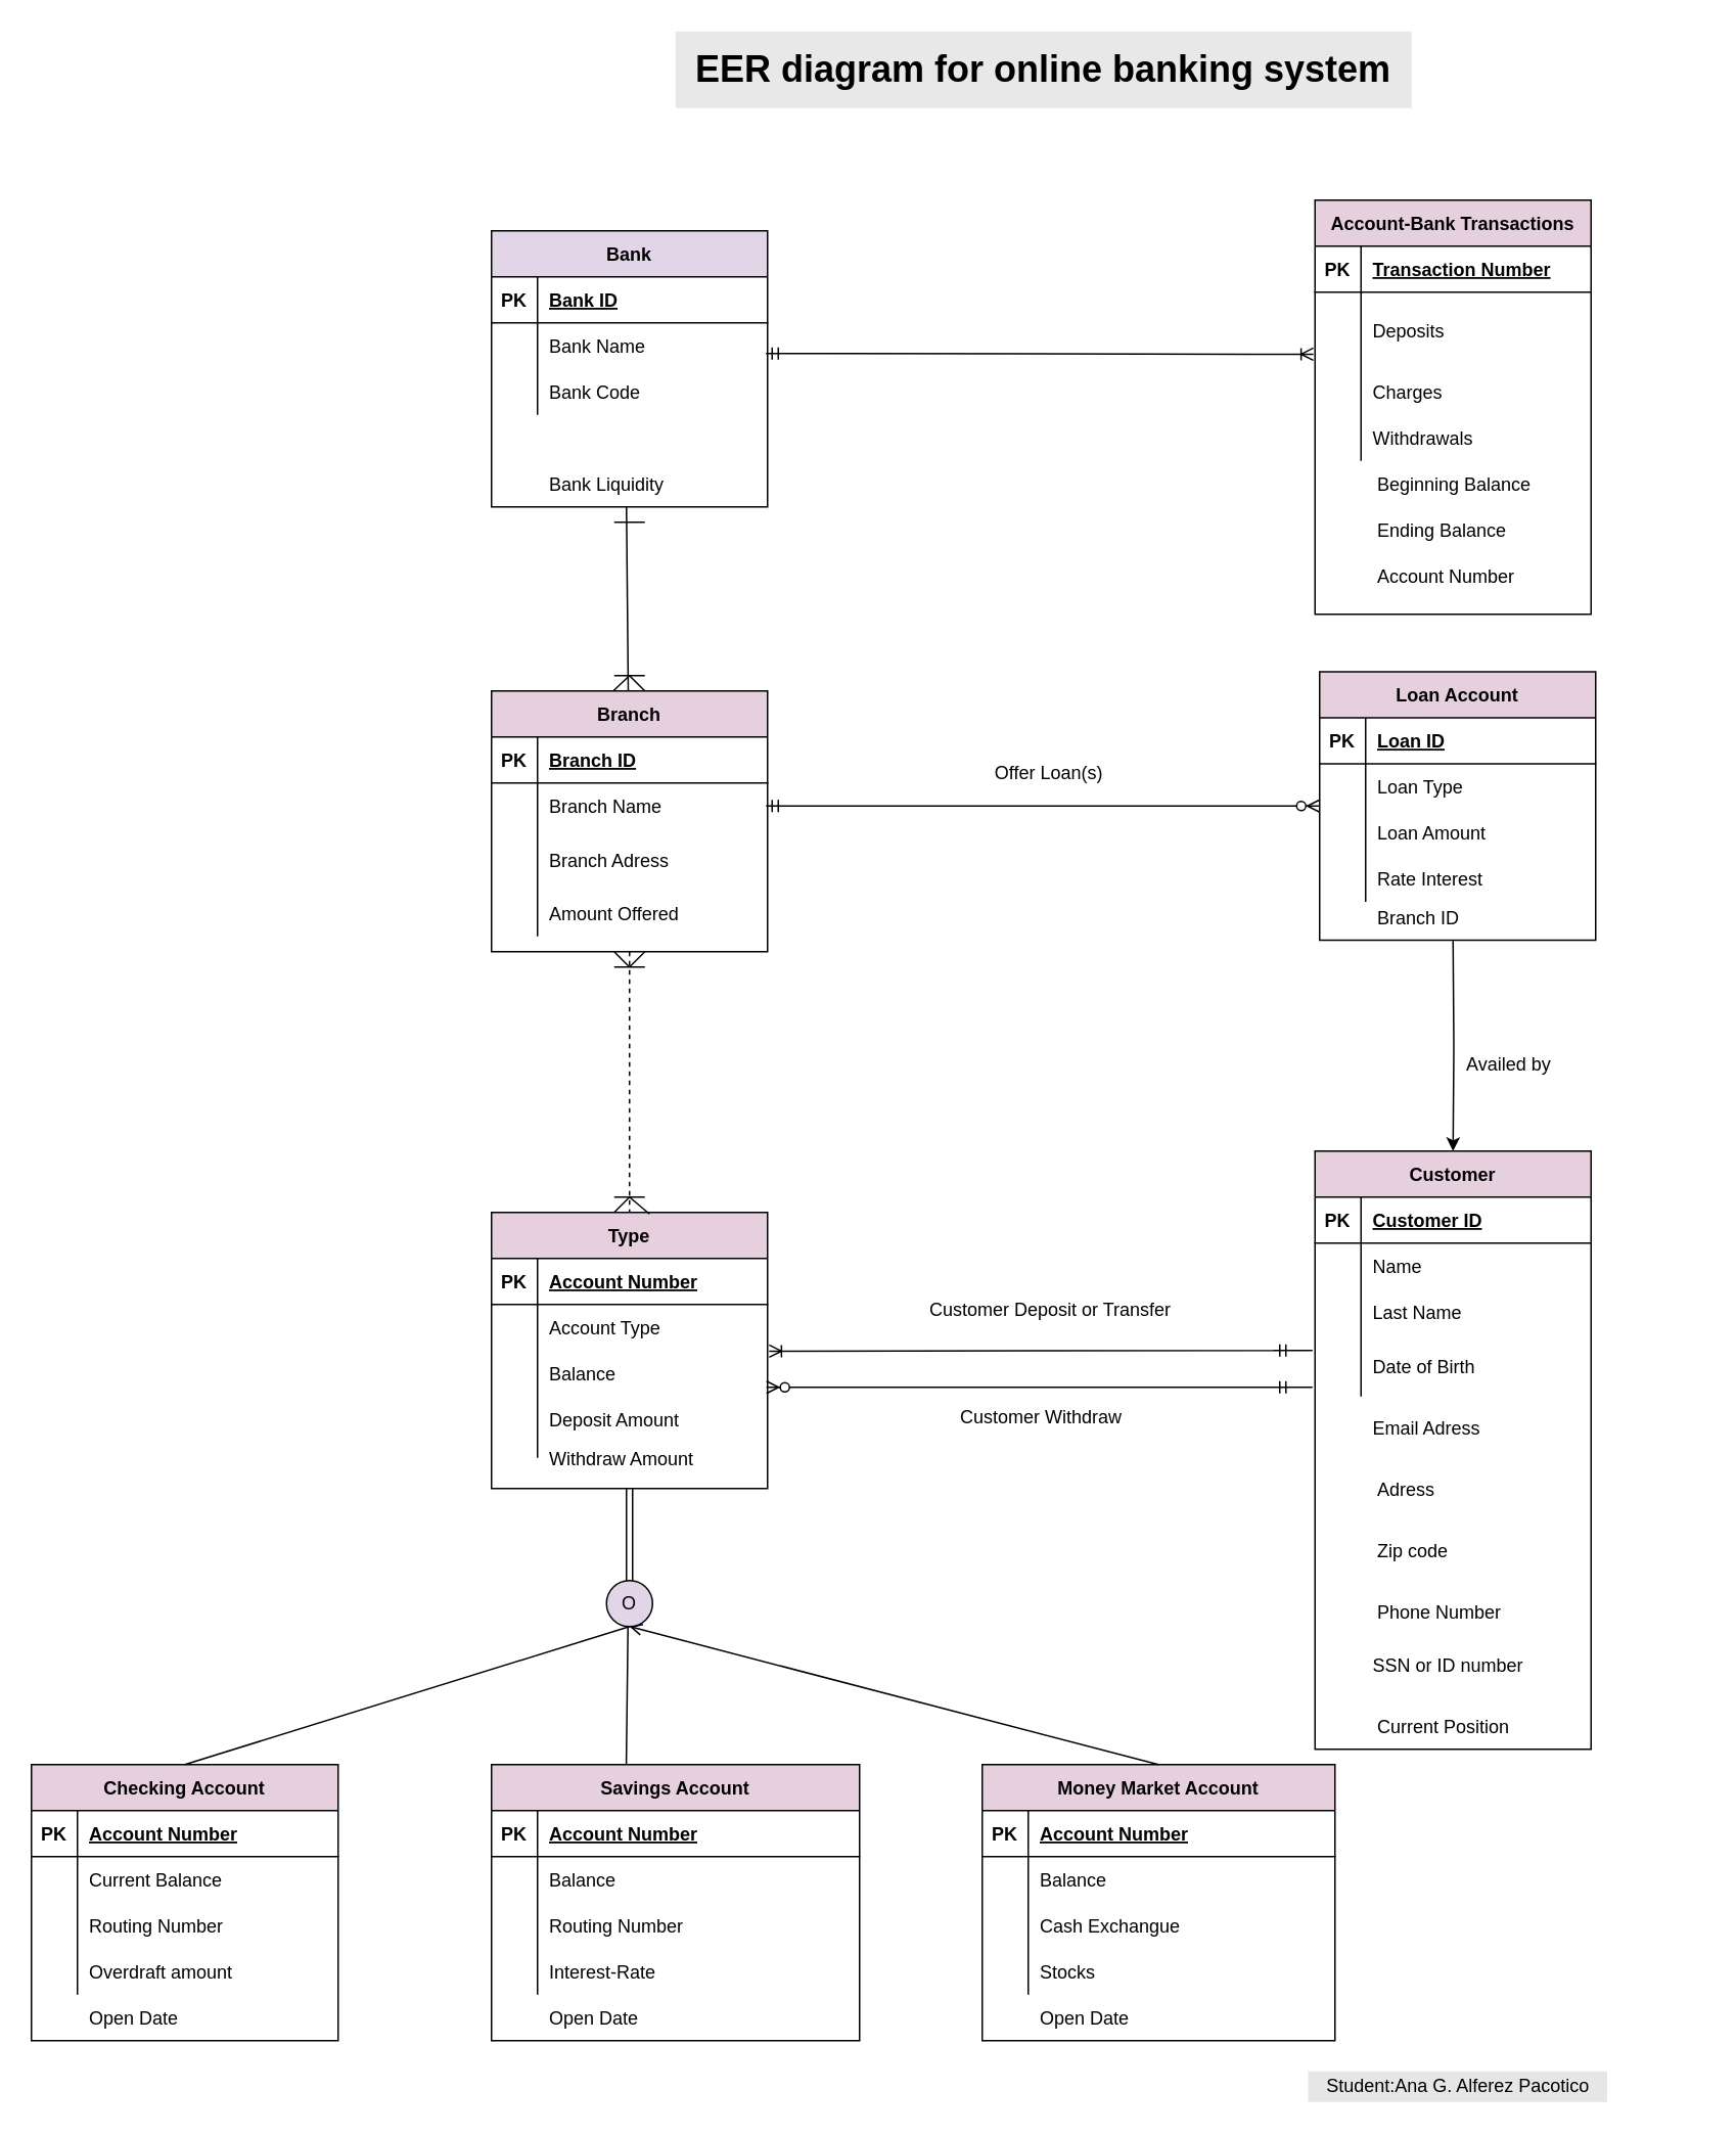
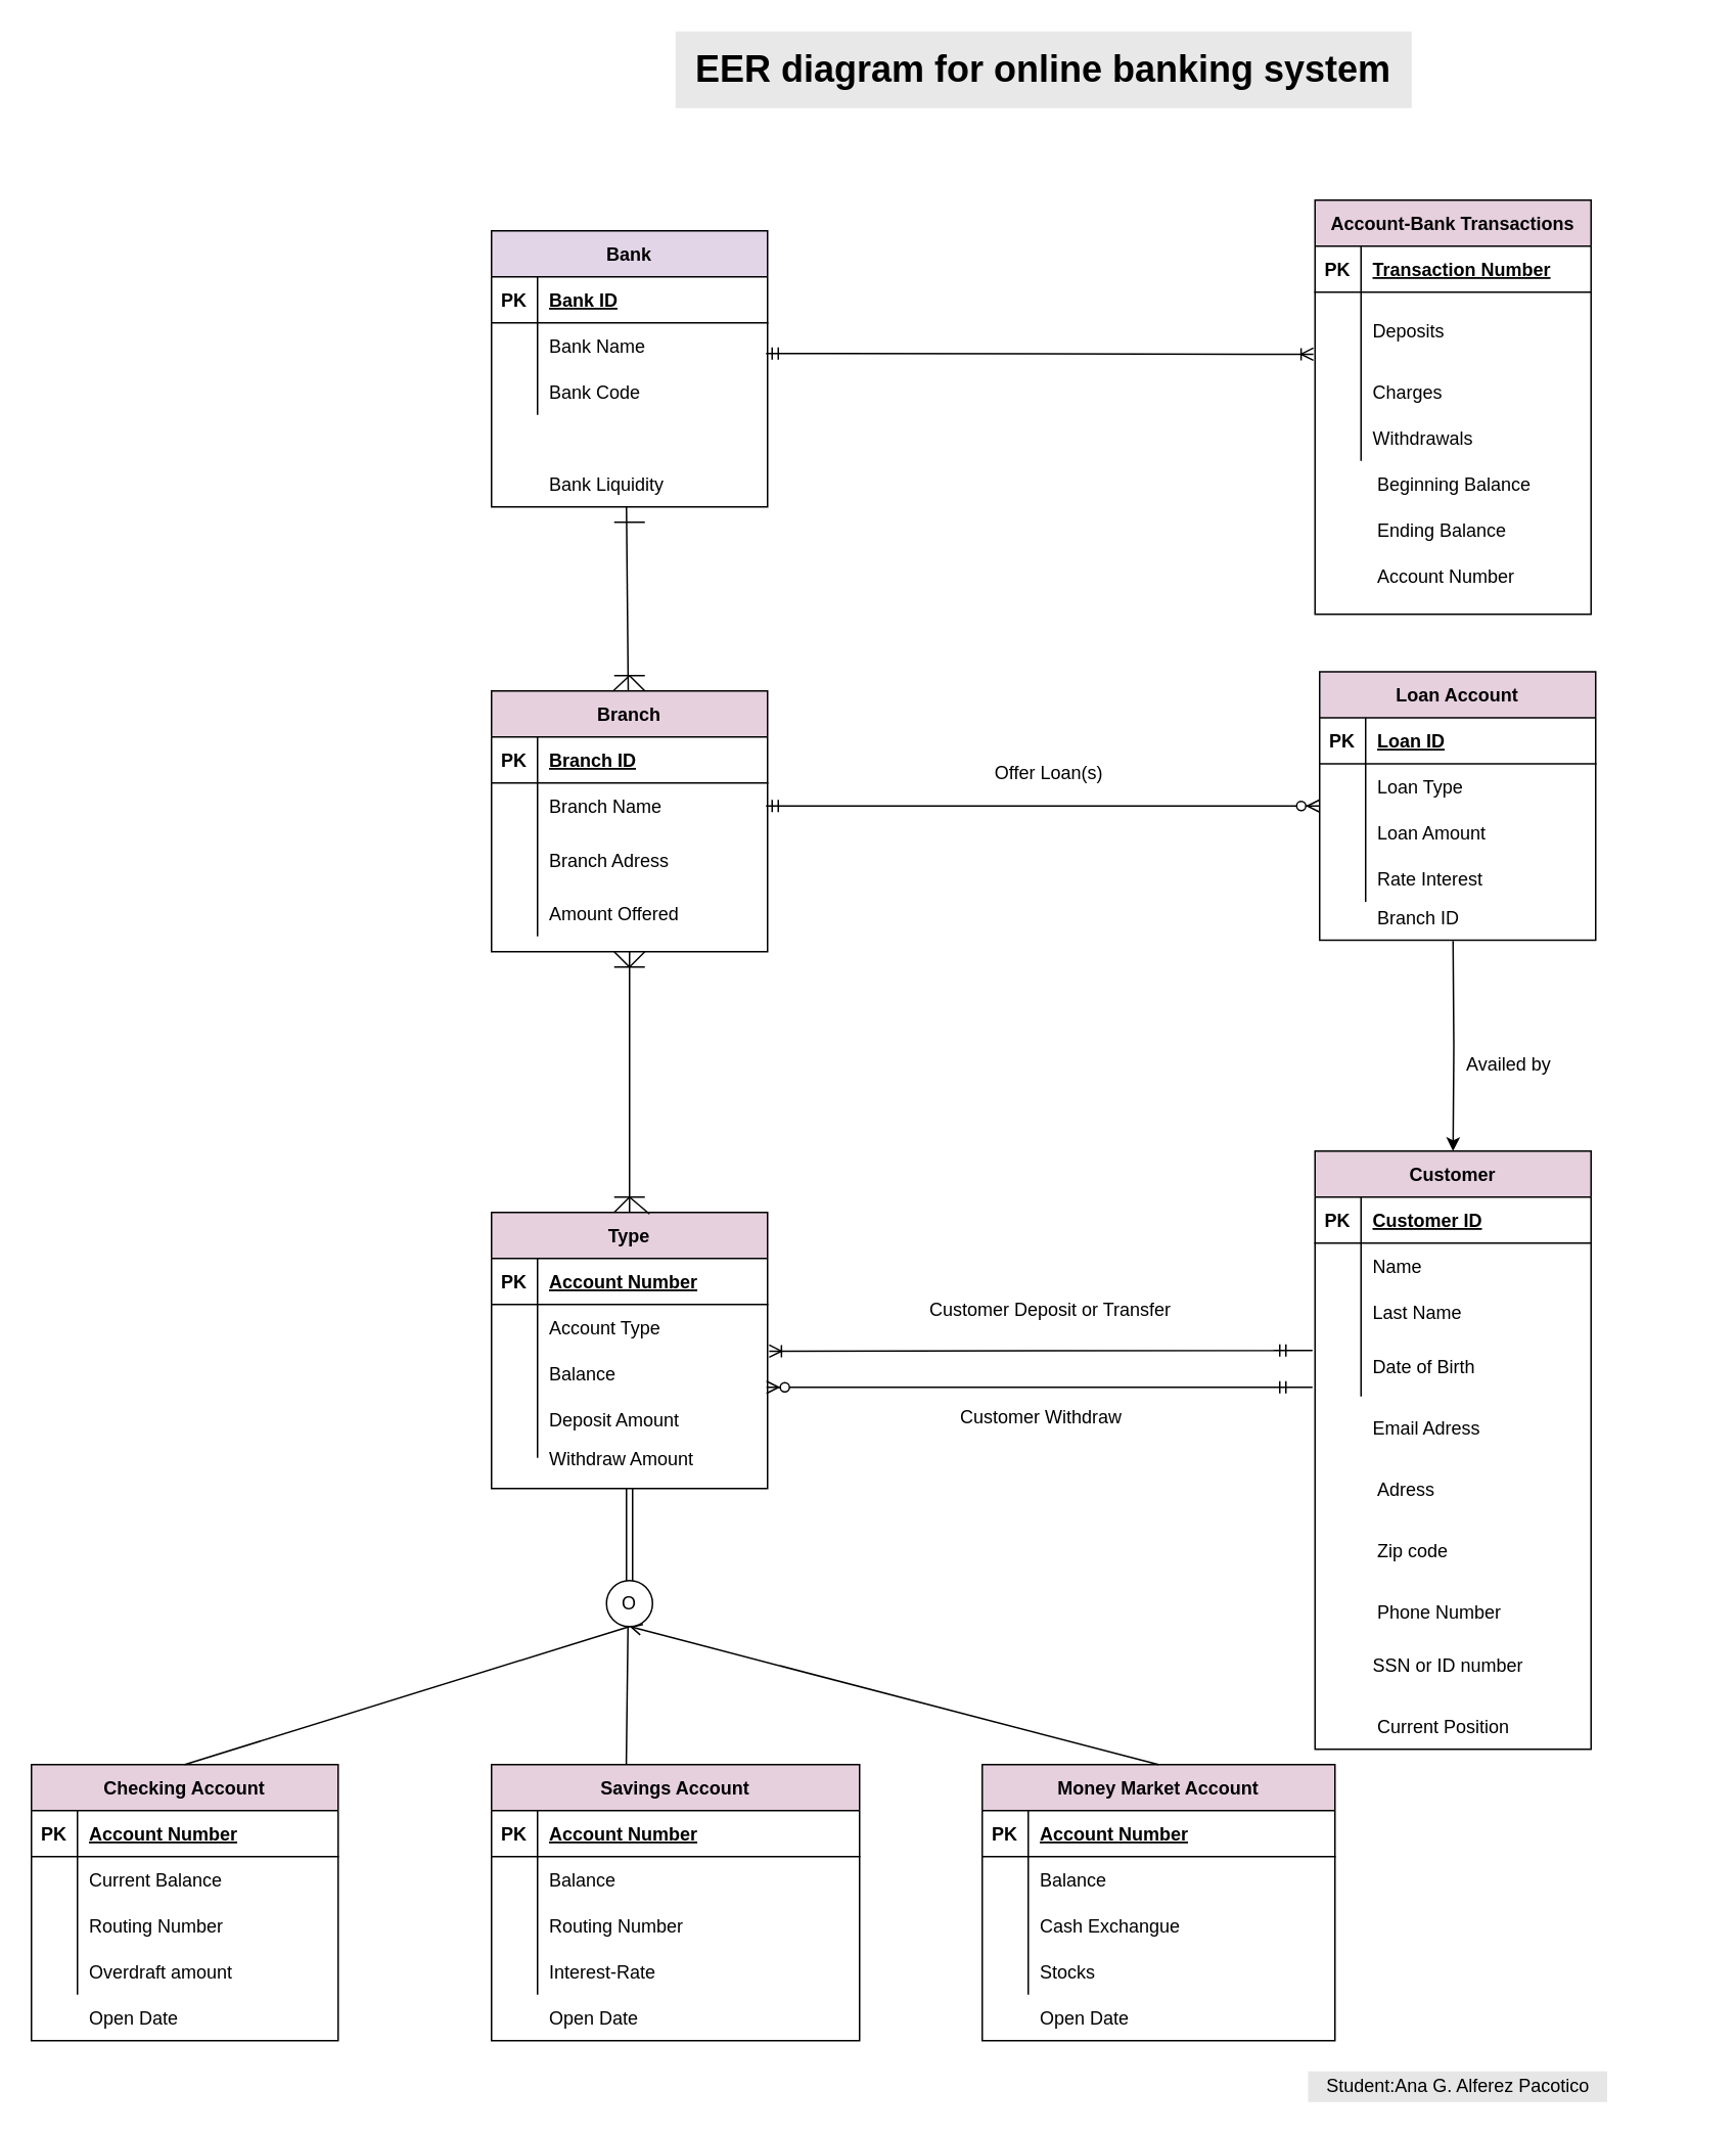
- <mxCell id="155" value="" style="endArrow=none;html=1;rounded=0;exitX=0.5;exitY=1;exitDx=0;exitDy=0;entryX=0.5;entryY=0;entryDx=0;entryDy=0;dashed=1;" edge="1" parent="1" source="14" target="27"><mxGeometry relative="1" as="geometry"><mxPoint x="450" y="640" as="sourcePoint" /><mxPoint x="610" y="640" as="targetPoint" /></mxGeometry></mxCell>
+ <mxCell id="155" value="" style="endArrow=none;html=1;rounded=0;exitX=0.5;exitY=1;exitDx=0;exitDy=0;entryX=0.5;entryY=0;entryDx=0;entryDy=0;" edge="1" parent="1" source="14" target="27"><mxGeometry relative="1" as="geometry"><mxPoint x="450" y="640" as="sourcePoint" /><mxPoint x="610" y="640" as="targetPoint" /></mxGeometry></mxCell>
- <mxCell id="100" value="O" style="ellipse;whiteSpace=wrap;html=1;align=center;fillColor=#e1d5e7;" parent="1" vertex="1"><mxGeometry x="395" y="1030" width="30" height="30" as="geometry" /></mxCell>
+ <mxCell id="100" value="O" style="ellipse;whiteSpace=wrap;html=1;align=center;" parent="1" vertex="1"><mxGeometry x="395" y="1030" width="30" height="30" as="geometry" /></mxCell>
